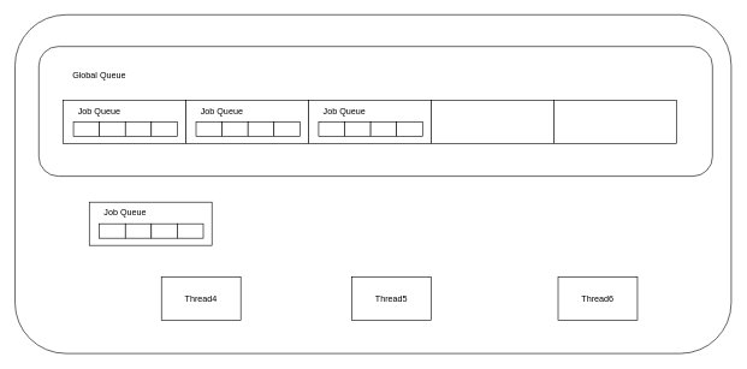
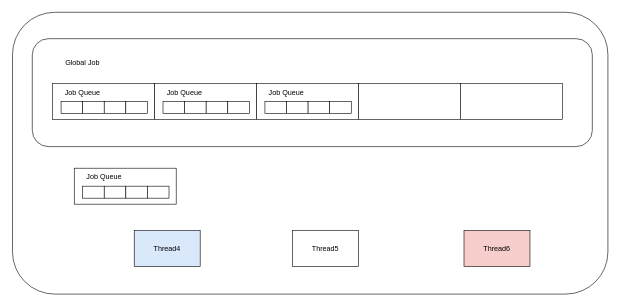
- <mxCell id="5" value="Global Queue" style="text;html=1;align=center;verticalAlign=middle;whiteSpace=wrap;rounded=0;" parent="1" vertex="1"><mxGeometry x="87" y="89" width="100" height="30" as="geometry" /></mxCell>
+ <mxCell id="5" value="Global Job" style="text;html=1;align=center;verticalAlign=middle;whiteSpace=wrap;rounded=0;" parent="1" vertex="1"><mxGeometry x="87" y="89" width="100" height="30" as="geometry" /></mxCell>
- <mxCell id="26" value="&lt;font&gt;Thread4&lt;/font&gt;" style="rounded=0;whiteSpace=wrap;html=1;" parent="1" vertex="1"><mxGeometry x="223" y="384" width="110" height="60" as="geometry" /></mxCell>
+ <mxCell id="26" value="&lt;font&gt;Thread4&lt;/font&gt;" style="rounded=0;whiteSpace=wrap;html=1;fillColor=#dae8fc;" parent="1" vertex="1"><mxGeometry x="223" y="384" width="110" height="60" as="geometry" /></mxCell>
- <mxCell id="27" value="&lt;font&gt;Thread6&lt;/font&gt;" style="rounded=0;whiteSpace=wrap;html=1;" parent="1" vertex="1"><mxGeometry x="773" y="384" width="110" height="60" as="geometry" /></mxCell>
+ <mxCell id="27" value="&lt;font&gt;Thread6&lt;/font&gt;" style="rounded=0;whiteSpace=wrap;html=1;fillColor=#f8cecc;" parent="1" vertex="1"><mxGeometry x="773" y="384" width="110" height="60" as="geometry" /></mxCell>
